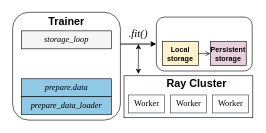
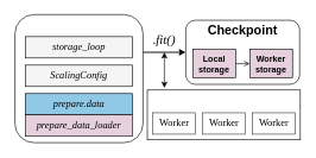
- <mxCell id="3" value="&lt;font style=&quot;font-size: 18px;&quot;&gt;&lt;b&gt;Trainer&lt;/b&gt;&lt;/font&gt;" style="text;html=1;strokeColor=none;fillColor=none;align=center;verticalAlign=middle;whiteSpace=wrap;rounded=0;" parent="1" vertex="1"><mxGeometry x="80" y="21" width="60" height="30" as="geometry" /></mxCell>
+ <mxCell id="11" value="&lt;b&gt;Checkpoint&lt;/b&gt;" style="text;html=1;strokeColor=none;fillColor=none;align=center;verticalAlign=middle;whiteSpace=wrap;rounded=0;fontSize=18;" parent="1" vertex="1"><mxGeometry x="310" y="28" width="60" height="30" as="geometry" /></mxCell>
- <mxCell id="12" value="&lt;b&gt;Local storage&lt;/b&gt;" style="rounded=0;whiteSpace=wrap;html=1;fillColor=#fff2cc;" parent="1" vertex="1"><mxGeometry x="270" y="69" width="60" height="40" as="geometry" /></mxCell>
+ <mxCell id="12" value="&lt;b&gt;Local storage&lt;/b&gt;" style="rounded=0;whiteSpace=wrap;html=1;fillColor=#E6D0DE;" parent="1" vertex="1"><mxGeometry x="270" y="69" width="60" height="40" as="geometry" /></mxCell>
- <mxCell id="13" value="&lt;b&gt;Persistent storage&lt;/b&gt;" style="rounded=0;whiteSpace=wrap;html=1;fillColor=#E6D0DE;" parent="1" vertex="1"><mxGeometry x="350" y="69" width="60" height="40" as="geometry" /></mxCell>
+ <mxCell id="13" value="&lt;b&gt;Worker storage&lt;/b&gt;" style="rounded=0;whiteSpace=wrap;html=1;fillColor=#E6D0DE;" parent="1" vertex="1"><mxGeometry x="350" y="69" width="60" height="40" as="geometry" /></mxCell>
+ <mxCell id="5" value="&lt;font style=&quot;font-size: 14px;&quot;&gt;ScalingConfig&lt;/font&gt;" style="rounded=0;whiteSpace=wrap;html=1;fillColor=#F5F5F5;fontFamily=Garamond;fontStyle=2" parent="1" vertex="1"><mxGeometry x="35" y="91" width="150" height="30" as="geometry" /></mxCell>
- <mxCell id="16" value="&lt;span style=&quot;font-size: 18px;&quot;&gt;&lt;b&gt;Ray Cluster&lt;/b&gt;&lt;/span&gt;" style="text;html=1;strokeColor=none;fillColor=none;align=center;verticalAlign=middle;whiteSpace=wrap;rounded=0;" parent="1" vertex="1"><mxGeometry x="273.5" y="125" width="106.5" height="30" as="geometry" /></mxCell>
- <mxCell id="7" value="&lt;font style=&quot;font-size: 14px;&quot;&gt;prepare_data_loader&lt;/font&gt;" style="rounded=0;whiteSpace=wrap;html=1;fillColor=#90C9E6;fontFamily=Garamond;fontStyle=2" parent="1" vertex="1"><mxGeometry x="35" y="161" width="150" height="30" as="geometry" /></mxCell>
+ <mxCell id="7" value="&lt;font style=&quot;font-size: 14px;&quot;&gt;prepare_data_loader&lt;/font&gt;" style="rounded=0;whiteSpace=wrap;html=1;fillColor=#e6d0de;fontFamily=Garamond;fontStyle=2;" parent="1" vertex="1"><mxGeometry x="35" y="161" width="150" height="30" as="geometry" /></mxCell>
